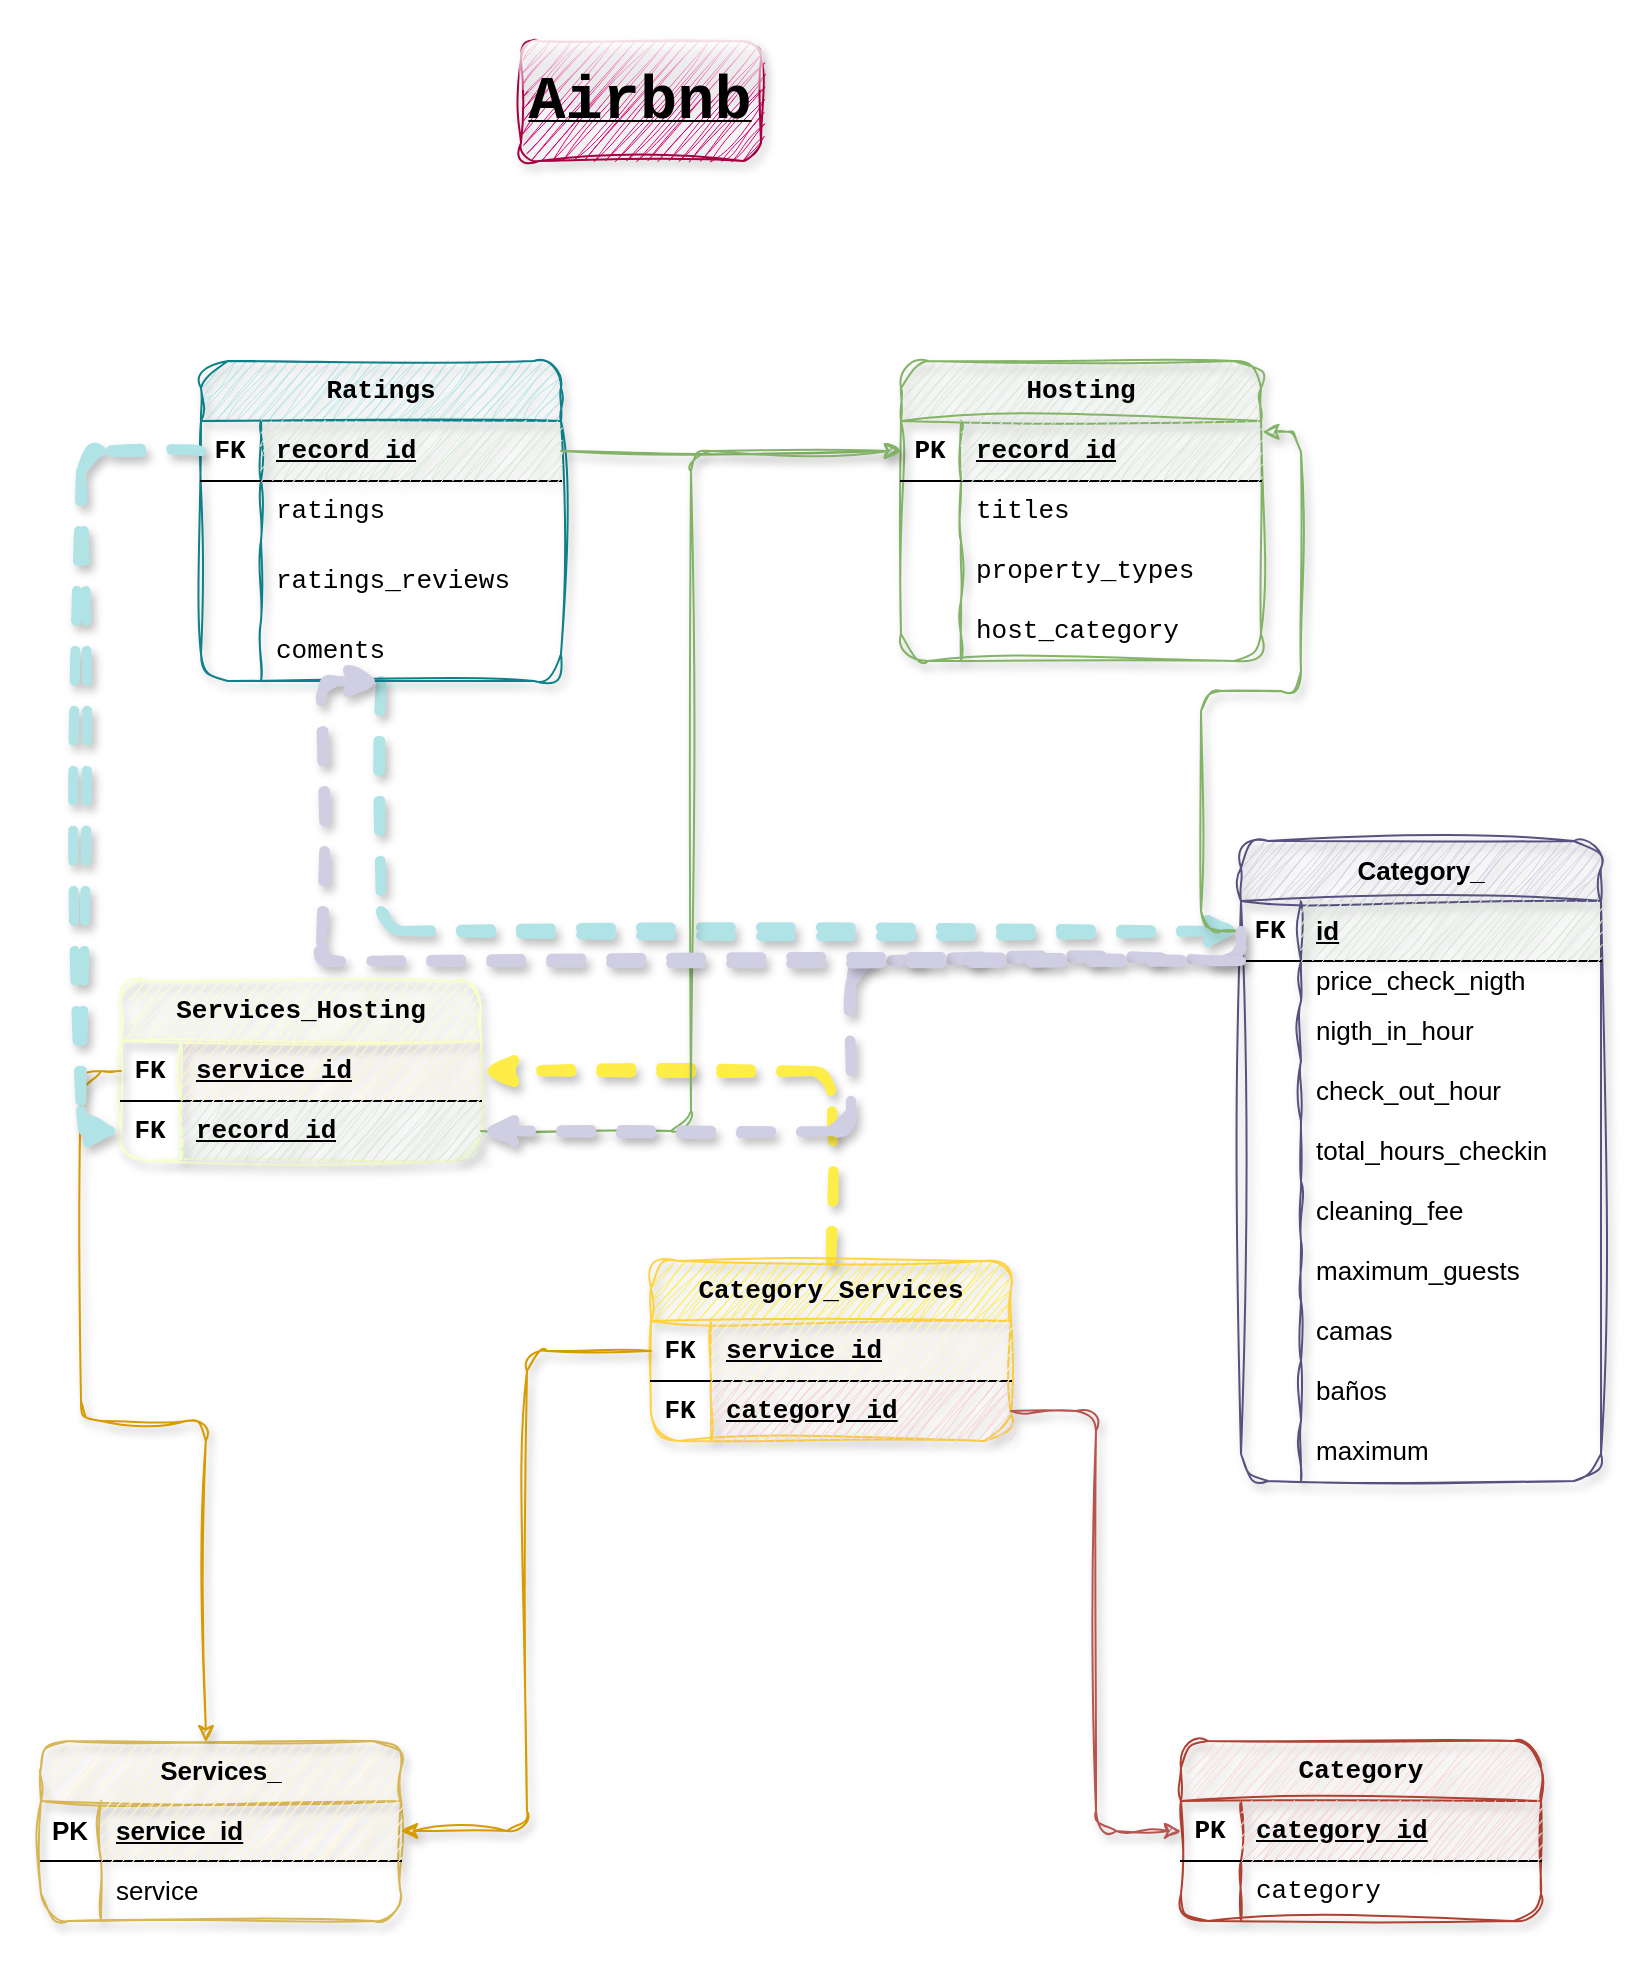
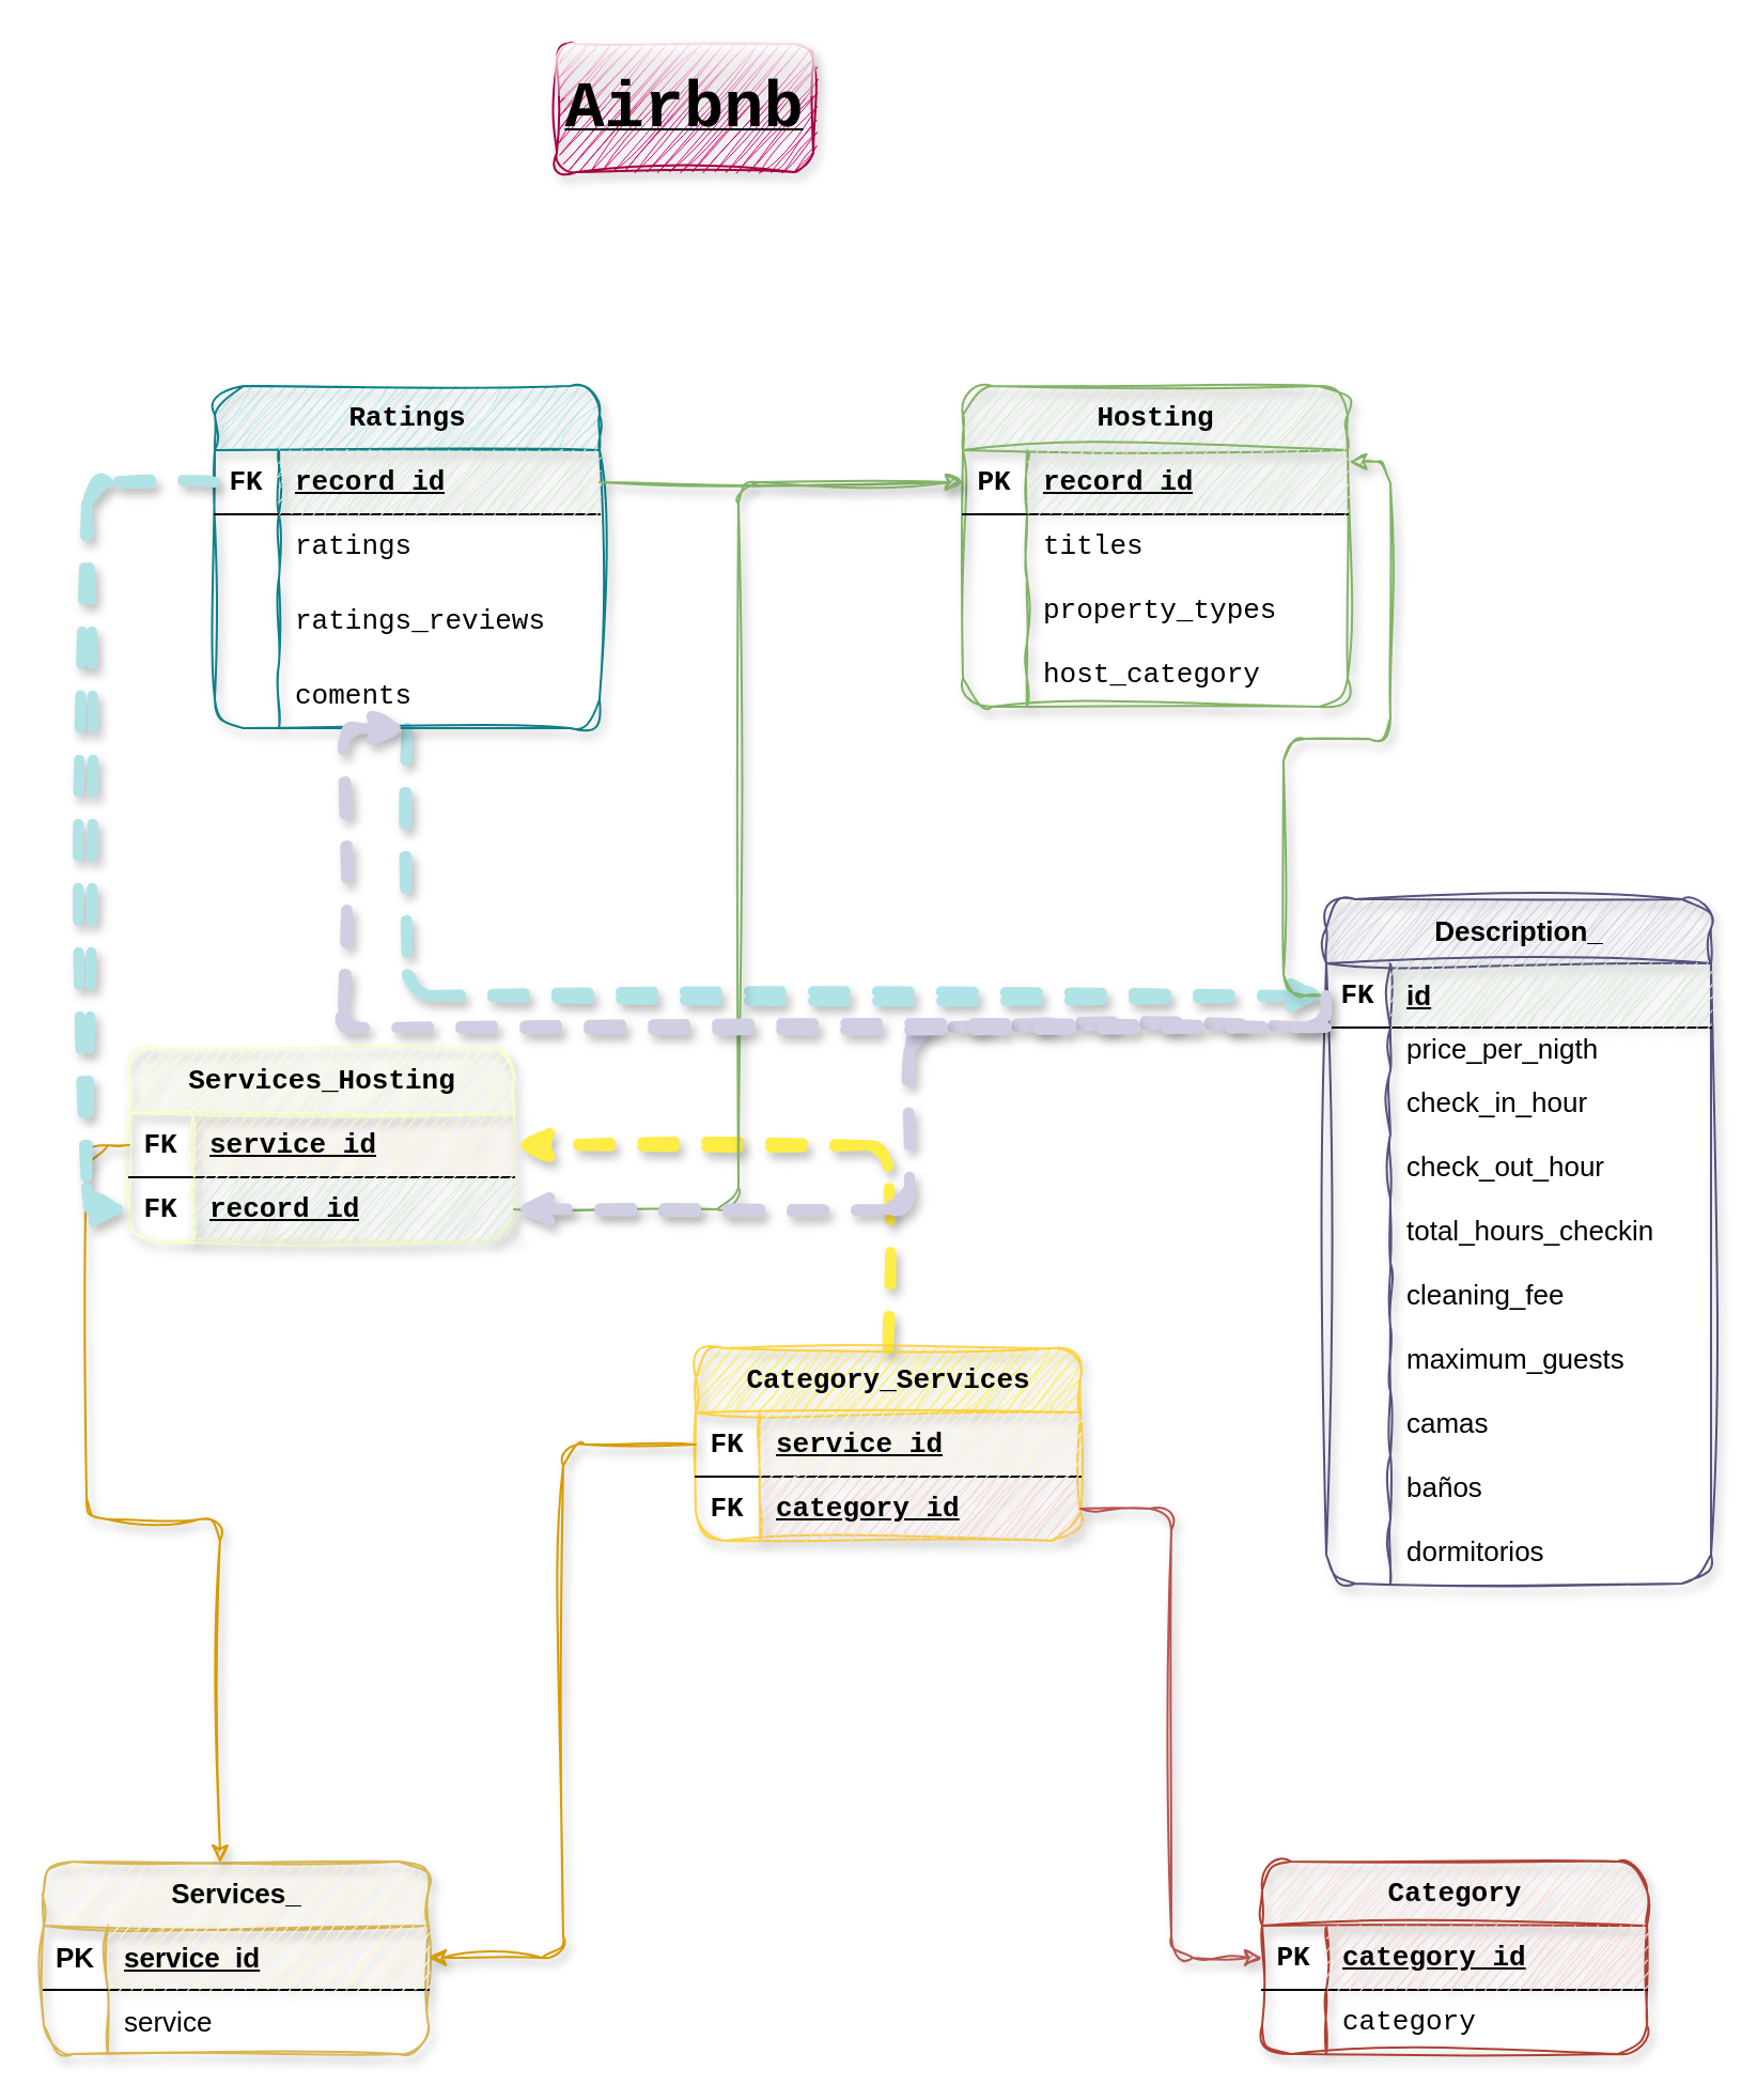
- <mxCell id="15" value="Category_" style="shape=table;startSize=30;container=1;collapsible=1;childLayout=tableLayout;fixedRows=1;rowLines=0;fontStyle=1;align=center;resizeLast=1;html=1;strokeWidth=1;perimeterSpacing=4;swimlaneFillColor=none;fillColor=#d0cee2;strokeColor=#56517e;sketch=1;curveFitting=1;jiggle=2;shadow=1;rounded=1;fontSize=13;" vertex="1" parent="1"><mxGeometry x="620" y="420" width="180" height="320" as="geometry"><mxRectangle x="605" y="100" width="110" height="30" as="alternateBounds" /></mxGeometry></mxCell>
+ <mxCell id="15" value="Description_" style="shape=table;startSize=30;container=1;collapsible=1;childLayout=tableLayout;fixedRows=1;rowLines=0;fontStyle=1;align=center;resizeLast=1;html=1;strokeWidth=1;perimeterSpacing=4;swimlaneFillColor=none;fillColor=#d0cee2;strokeColor=#56517e;sketch=1;curveFitting=1;jiggle=2;shadow=1;rounded=1;fontSize=13;" vertex="1" parent="1"><mxGeometry x="620" y="420" width="180" height="320" as="geometry"><mxRectangle x="605" y="100" width="110" height="30" as="alternateBounds" /></mxGeometry></mxCell>
- <mxCell id="21" value="price_check_nigth" style="shape=partialRectangle;connectable=0;fillColor=none;top=0;left=0;bottom=0;right=0;align=left;spacingLeft=6;overflow=hidden;whiteSpace=wrap;html=1;fontSize=13;rounded=1;" vertex="1" parent="19"><mxGeometry x="30" width="150" height="20" as="geometry"><mxRectangle width="150" height="20" as="alternateBounds" /></mxGeometry></mxCell>
+ <mxCell id="21" value="price_per_nigth" style="shape=partialRectangle;connectable=0;fillColor=none;top=0;left=0;bottom=0;right=0;align=left;spacingLeft=6;overflow=hidden;whiteSpace=wrap;html=1;fontSize=13;rounded=1;" vertex="1" parent="19"><mxGeometry x="30" width="150" height="20" as="geometry"><mxRectangle width="150" height="20" as="alternateBounds" /></mxGeometry></mxCell>
- <mxCell id="24" value="nigth_in_hour" style="shape=partialRectangle;connectable=0;fillColor=none;top=0;left=0;bottom=0;right=0;align=left;spacingLeft=6;overflow=hidden;whiteSpace=wrap;html=1;fontSize=13;rounded=1;" vertex="1" parent="22"><mxGeometry x="30" width="150" height="30" as="geometry"><mxRectangle width="150" height="30" as="alternateBounds" /></mxGeometry></mxCell>
+ <mxCell id="24" value="check_in_hour" style="shape=partialRectangle;connectable=0;fillColor=none;top=0;left=0;bottom=0;right=0;align=left;spacingLeft=6;overflow=hidden;whiteSpace=wrap;html=1;fontSize=13;rounded=1;" vertex="1" parent="22"><mxGeometry x="30" width="150" height="30" as="geometry"><mxRectangle width="150" height="30" as="alternateBounds" /></mxGeometry></mxCell>
- <mxCell id="45" value="maximum" style="shape=partialRectangle;connectable=0;fillColor=none;top=0;left=0;bottom=0;right=0;align=left;spacingLeft=6;overflow=hidden;whiteSpace=wrap;html=1;fontSize=13;rounded=1;" vertex="1" parent="43"><mxGeometry x="30" width="150" height="30" as="geometry"><mxRectangle width="150" height="30" as="alternateBounds" /></mxGeometry></mxCell>
+ <mxCell id="45" value="dormitorios" style="shape=partialRectangle;connectable=0;fillColor=none;top=0;left=0;bottom=0;right=0;align=left;spacingLeft=6;overflow=hidden;whiteSpace=wrap;html=1;fontSize=13;rounded=1;" vertex="1" parent="43"><mxGeometry x="30" width="150" height="30" as="geometry"><mxRectangle width="150" height="30" as="alternateBounds" /></mxGeometry></mxCell>
